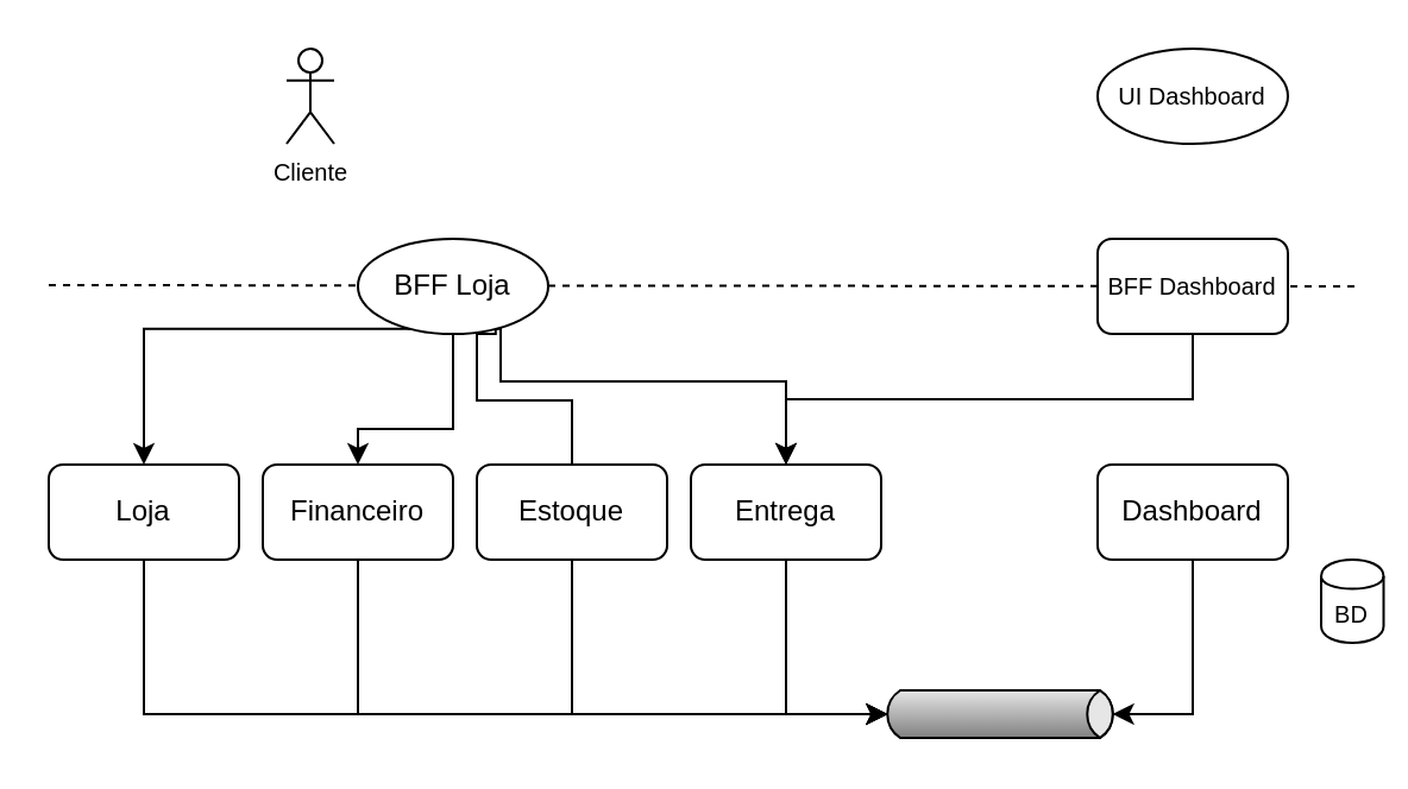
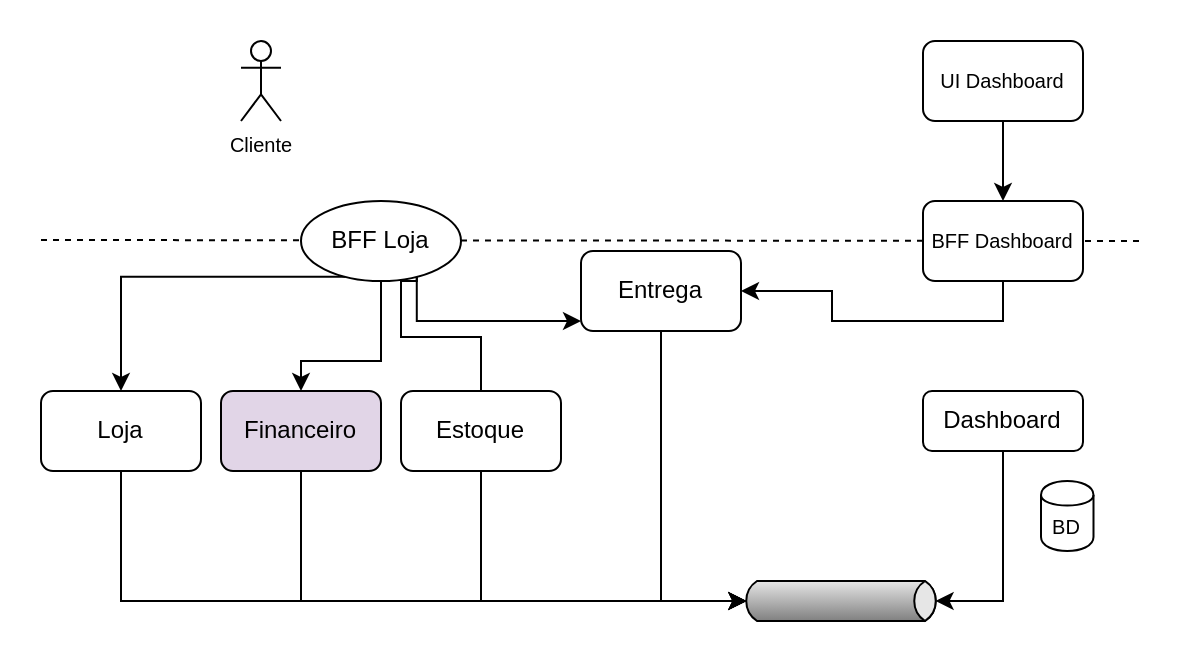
- <mxCell id="15" value="UI Dashboard" style="ellipse;whiteSpace=wrap;html=1;fontSize=10;" vertex="1" parent="1"><mxGeometry x="461" y="20" width="80" height="40" as="geometry" /></mxCell>
+ <mxCell id="15" value="UI Dashboard" style="rounded=1;whiteSpace=wrap;html=1;fontSize=10;" vertex="1" parent="1"><mxGeometry x="461" y="20" width="80" height="40" as="geometry" /></mxCell>
+ <mxCell id="14" style="edgeStyle=orthogonalEdgeStyle;rounded=0;orthogonalLoop=1;jettySize=auto;html=1;exitX=0.5;exitY=1;exitDx=0;exitDy=0;entryX=0.5;entryY=0;entryDx=0;entryDy=0;fontSize=10;" edge="1" parent="1" source="15" target="22"><mxGeometry relative="1" as="geometry" /></mxCell>
- <mxCell id="4" value="Financeiro" style="rounded=1;whiteSpace=wrap;html=1;" vertex="1" parent="1"><mxGeometry x="110" y="195" width="80" height="40" as="geometry" /></mxCell>
+ <mxCell id="4" value="Financeiro" style="rounded=1;whiteSpace=wrap;html=1;fillColor=#e1d5e7;" vertex="1" parent="1"><mxGeometry x="110" y="195" width="80" height="40" as="geometry" /></mxCell>
- <mxCell id="8" value="Entrega" style="rounded=1;whiteSpace=wrap;html=1;" vertex="1" parent="1"><mxGeometry x="290" y="195" width="80" height="40" as="geometry" /></mxCell>
+ <mxCell id="8" value="Entrega" style="rounded=1;whiteSpace=wrap;html=1;" vertex="1" parent="1"><mxGeometry x="290" y="125" width="80" height="40" as="geometry" /></mxCell>
- <mxCell id="13" value="Dashboard" style="rounded=1;whiteSpace=wrap;html=1;" vertex="1" parent="1"><mxGeometry x="461" y="195" width="80" height="40" as="geometry" /></mxCell>
+ <mxCell id="13" value="Dashboard" style="rounded=1;whiteSpace=wrap;html=1;" vertex="1" parent="1"><mxGeometry x="461" y="195" width="80" height="30" as="geometry" /></mxCell>
- <mxCell id="24" value="BD" style="shape=cylinder;whiteSpace=wrap;html=1;boundedLbl=1;backgroundOutline=1;fontSize=10;" vertex="1" parent="1"><mxGeometry x="555" y="235" width="26.25" height="35" as="geometry" /></mxCell>
+ <mxCell id="24" value="BD" style="shape=cylinder;whiteSpace=wrap;html=1;boundedLbl=1;backgroundOutline=1;fontSize=10;" vertex="1" parent="1"><mxGeometry x="520" y="240" width="26.25" height="35" as="geometry" /></mxCell>
